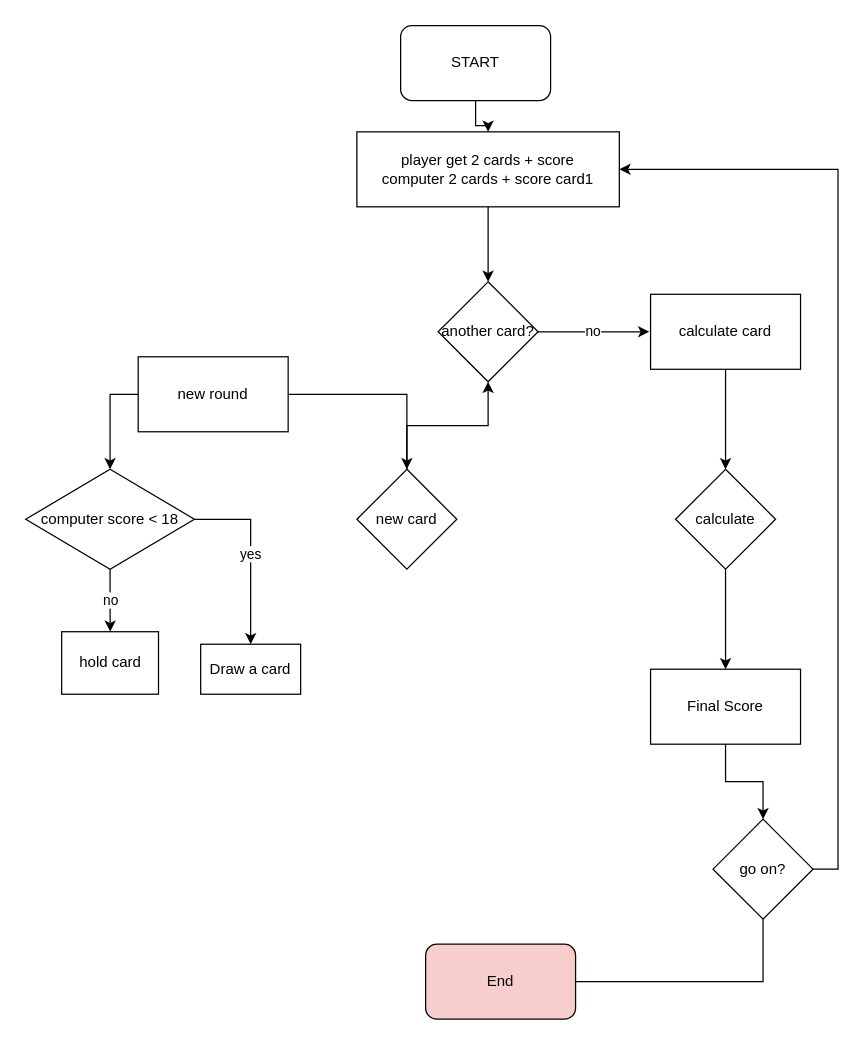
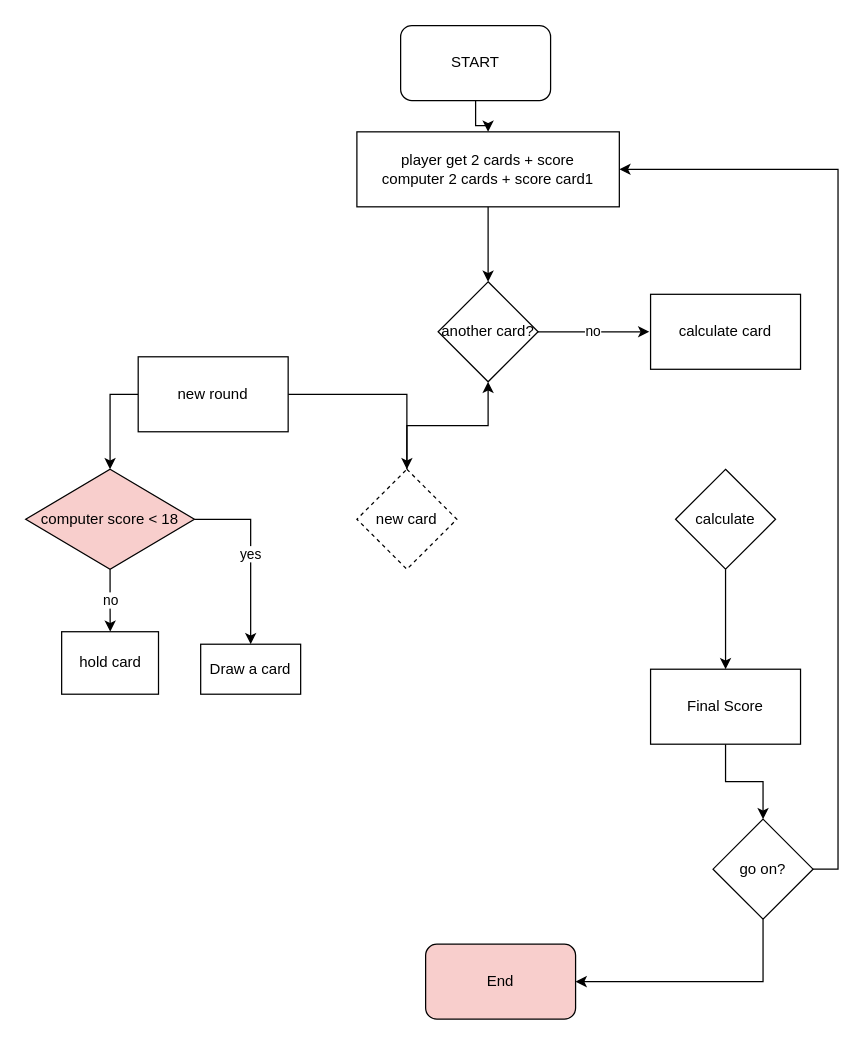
- <mxCell id="8" value="" style="edgeStyle=orthogonalEdgeStyle;rounded=0;orthogonalLoop=1;jettySize=auto;html=1;" edge="1" parent="1" source="9" target="22"><mxGeometry relative="1" as="geometry" /></mxCell>
- <mxCell id="19" value="computer score &amp;lt; 18" style="rhombus;whiteSpace=wrap;html=1;" vertex="1" parent="1"><mxGeometry x="20" y="375" width="135" height="80" as="geometry" /></mxCell>
+ <mxCell id="19" value="computer score &amp;lt; 18" style="rhombus;whiteSpace=wrap;html=1;fillColor=#f8cecc;" vertex="1" parent="1"><mxGeometry x="20" y="375" width="135" height="80" as="geometry" /></mxCell>
- <mxCell id="25" value="new card" style="rhombus;whiteSpace=wrap;html=1;" vertex="1" parent="1"><mxGeometry x="285" y="375" width="80" height="80" as="geometry" /></mxCell>
+ <mxCell id="25" value="new card" style="rhombus;whiteSpace=wrap;html=1;dashed=1;" vertex="1" parent="1"><mxGeometry x="285" y="375" width="80" height="80" as="geometry" /></mxCell>
- <mxCell id="11" style="edgeStyle=orthogonalEdgeStyle;rounded=0;orthogonalLoop=1;jettySize=auto;html=1;exitX=0.5;exitY=1;exitDx=0;exitDy=0;entryX=1;entryY=0.5;entryDx=0;entryDy=0;endArrow=none;" edge="1" parent="1" source="12" target="13"><mxGeometry relative="1" as="geometry" /></mxCell>
+ <mxCell id="11" style="edgeStyle=orthogonalEdgeStyle;rounded=0;orthogonalLoop=1;jettySize=auto;html=1;exitX=0.5;exitY=1;exitDx=0;exitDy=0;entryX=1;entryY=0.5;entryDx=0;entryDy=0;" edge="1" parent="1" source="12" target="13"><mxGeometry relative="1" as="geometry" /></mxCell>
